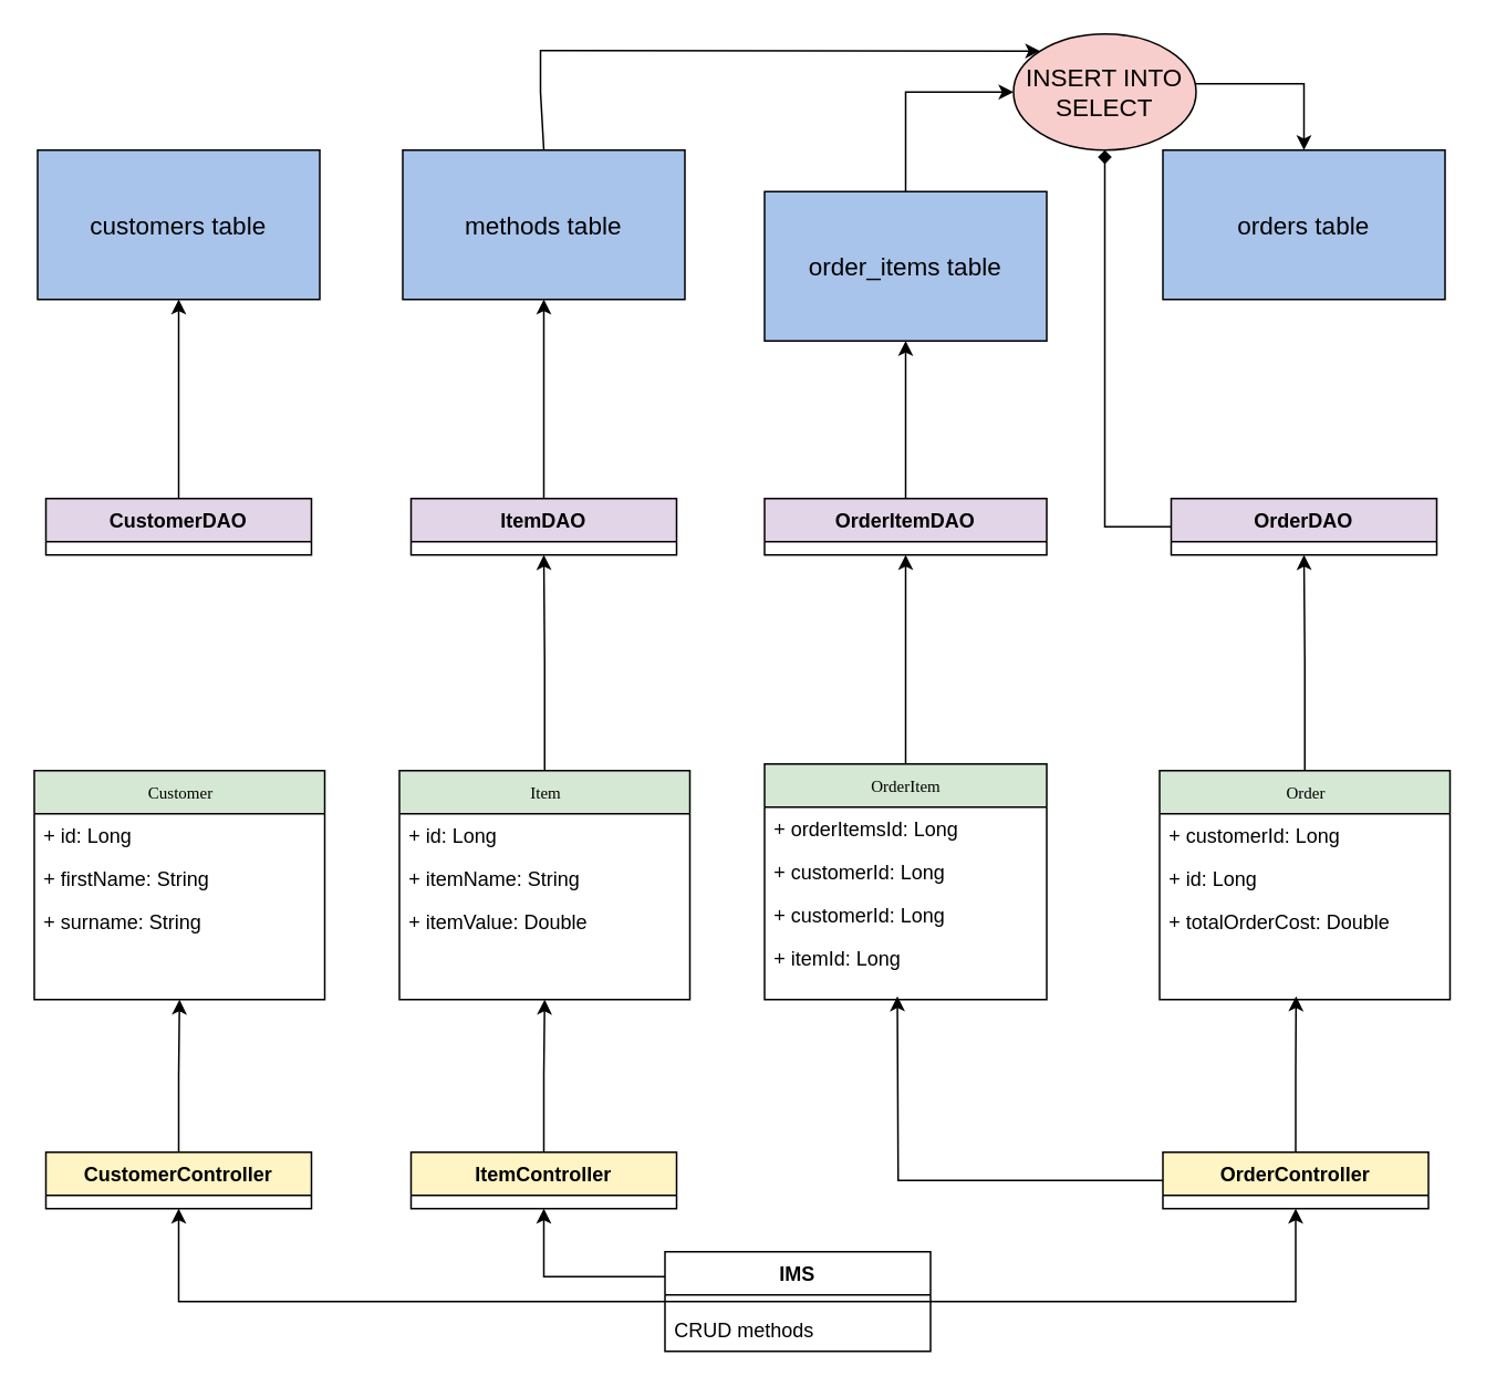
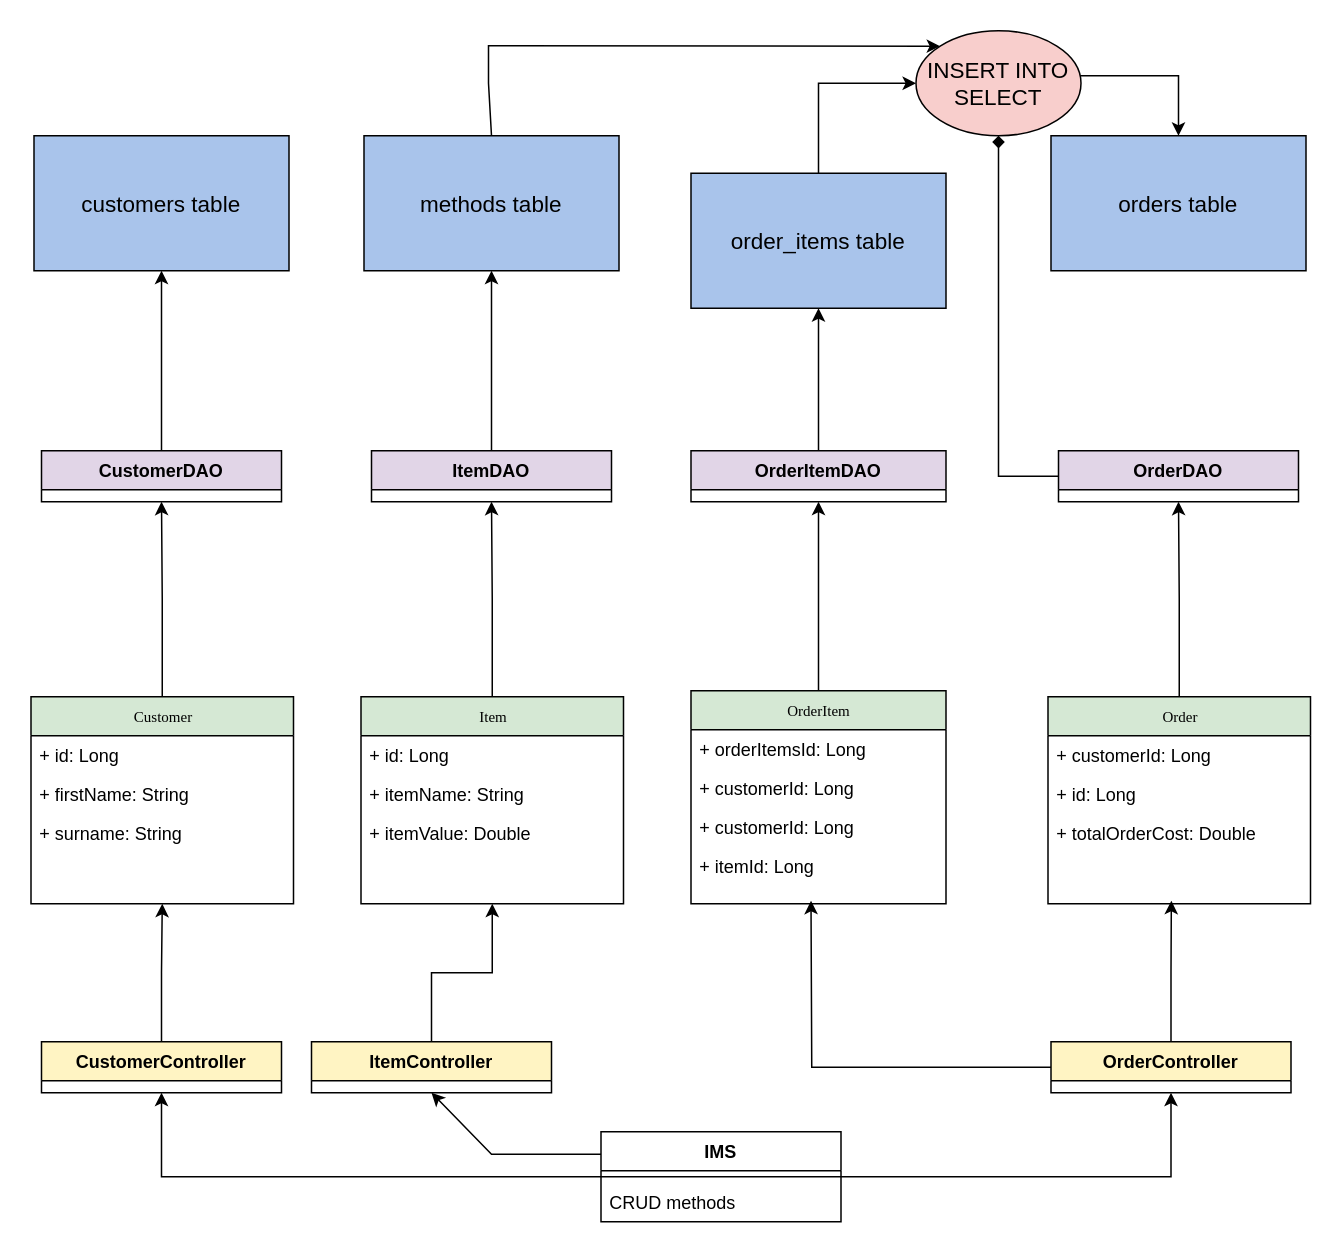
+ <mxCell id="2" style="edgeStyle=orthogonalEdgeStyle;rounded=0;orthogonalLoop=1;jettySize=auto;html=1;entryX=0.5;entryY=1;entryDx=0;entryDy=0;" edge="1" parent="1" source="3" target="24"><mxGeometry relative="1" as="geometry" /></mxCell>
- <mxCell id="35" value="ItemController" style="swimlane;fontStyle=1;align=center;verticalAlign=top;childLayout=stackLayout;horizontal=1;startSize=26;horizontalStack=0;resizeParent=1;resizeParentMax=0;resizeLast=0;collapsible=1;marginBottom=0;fillColor=#FFF4C3;" parent="1" vertex="1"><mxGeometry x="247" y="694" width="160" height="34" as="geometry" /></mxCell>
+ <mxCell id="35" value="ItemController" style="swimlane;fontStyle=1;align=center;verticalAlign=top;childLayout=stackLayout;horizontal=1;startSize=26;horizontalStack=0;resizeParent=1;resizeParentMax=0;resizeLast=0;collapsible=1;marginBottom=0;fillColor=#FFF4C3;" parent="1" vertex="1"><mxGeometry x="207" y="694" width="160" height="34" as="geometry" /></mxCell>
